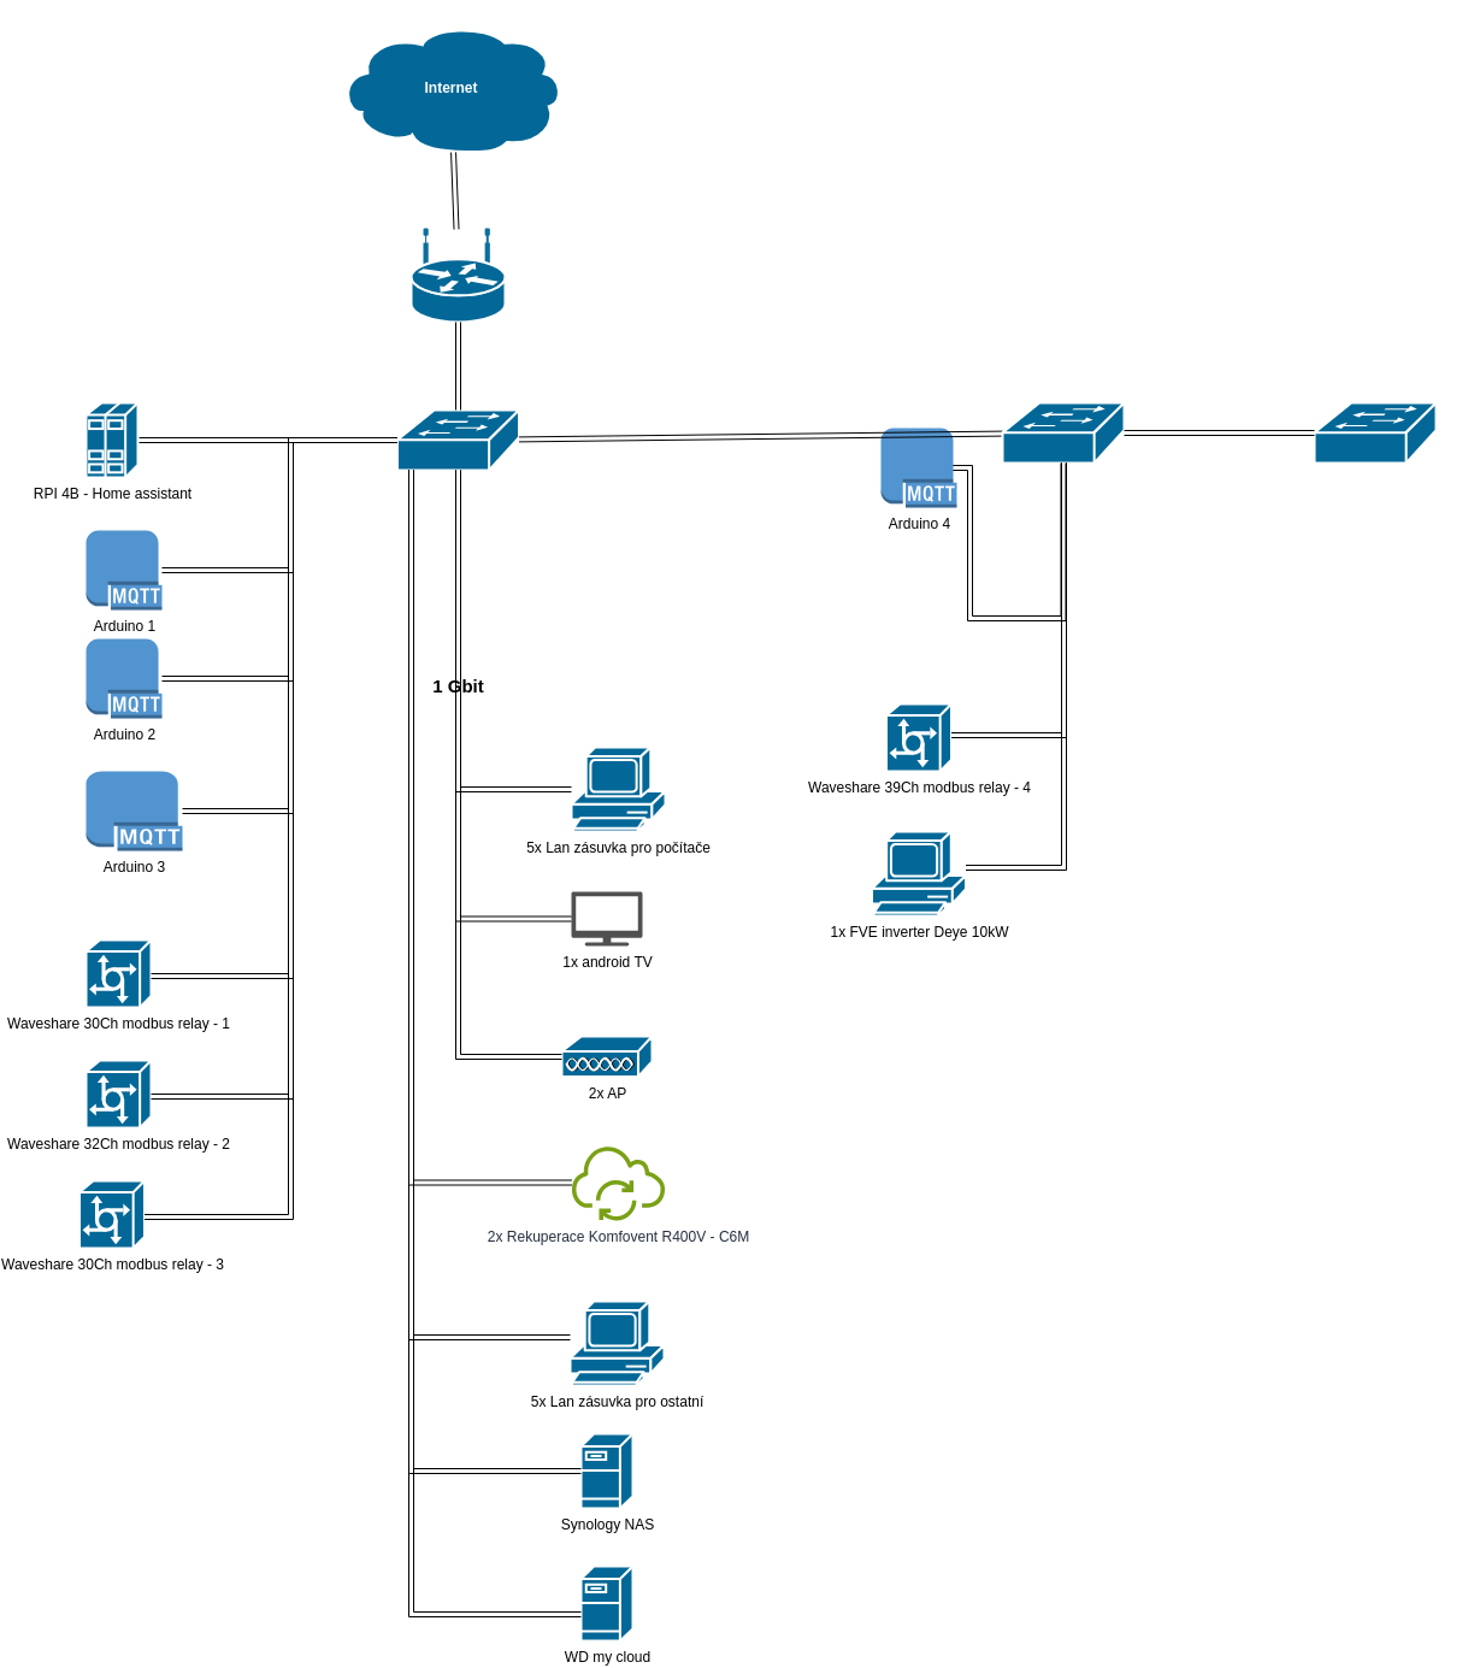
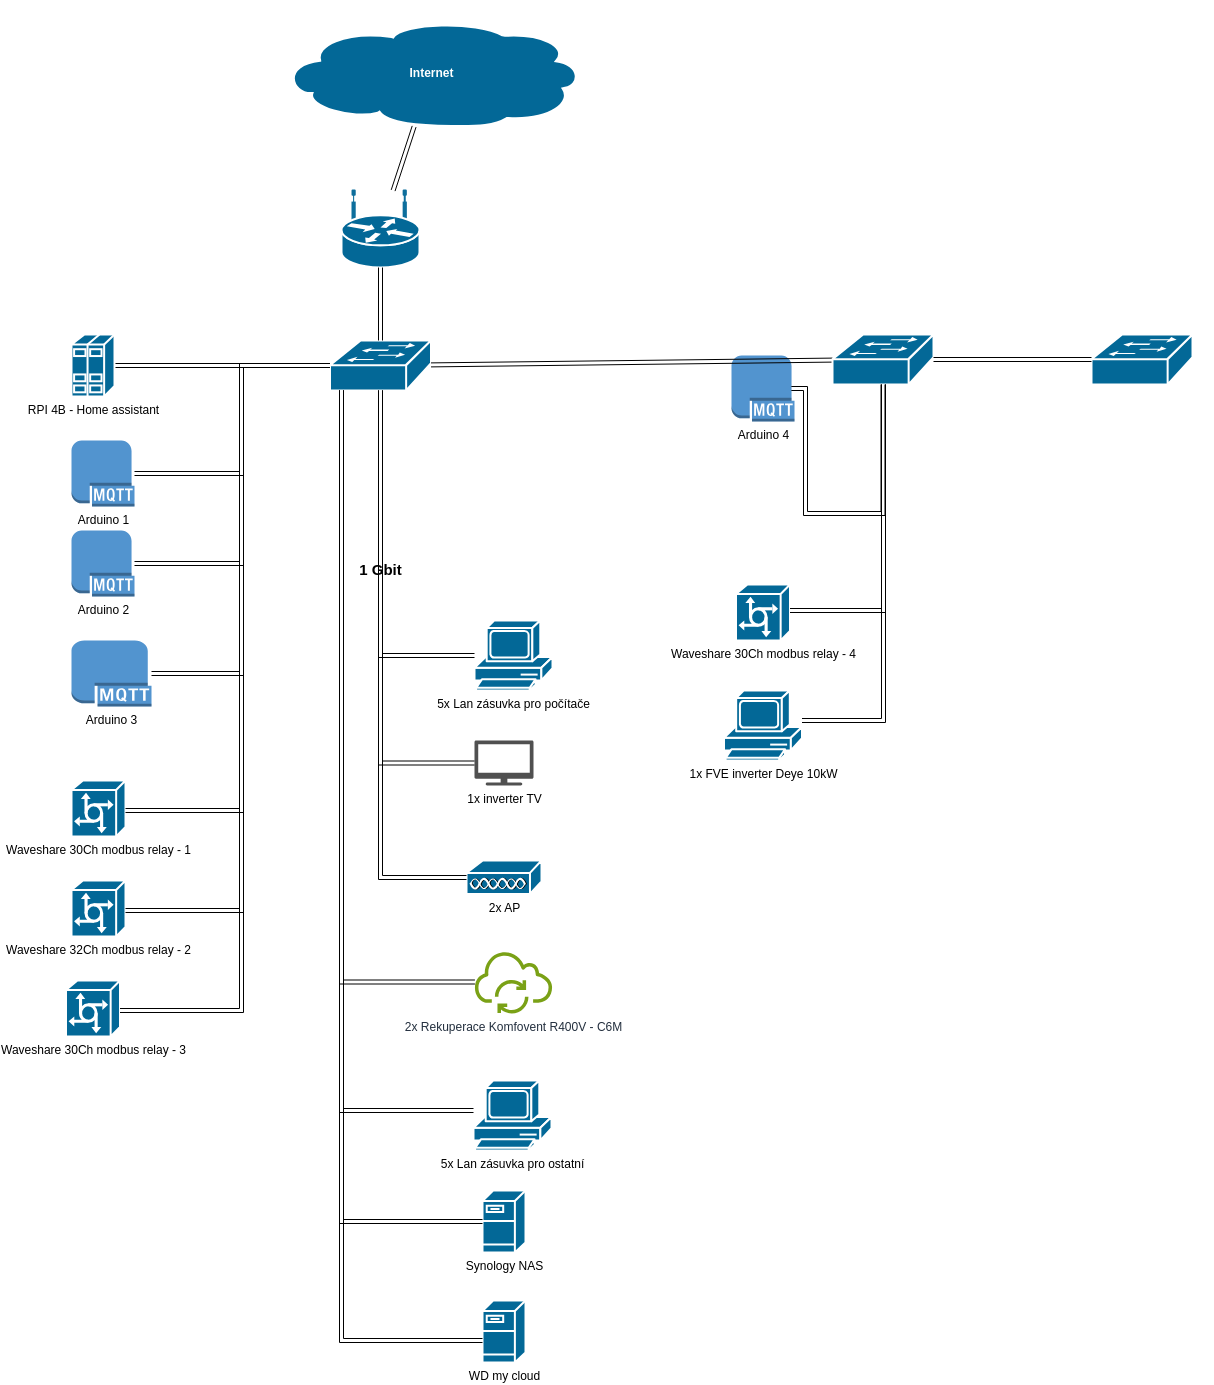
- <mxCell id="2" value="Internet" style="shape=mxgraph.cisco.storage.cloud;sketch=0;html=1;pointerEvents=1;dashed=0;fillColor=#036897;strokeColor=#ffffff;strokeWidth=2;verticalLabelPosition=middle;verticalAlign=middle;align=center;outlineConnect=0;labelPosition=center;fontStyle=1;fontColor=#FFFFFF;" vertex="1" parent="1"><mxGeometry x="236" y="20" width="186" height="106" as="geometry" /></mxCell>
+ <mxCell id="2" value="Internet" style="shape=mxgraph.cisco.storage.cloud;sketch=0;html=1;pointerEvents=1;dashed=0;fillColor=#036897;strokeColor=#ffffff;strokeWidth=2;verticalLabelPosition=middle;verticalAlign=middle;align=center;outlineConnect=0;labelPosition=center;fontStyle=1;fontColor=#FFFFFF;" vertex="1" parent="1"><mxGeometry x="236" y="20" width="300" height="106" as="geometry" /></mxCell>
- <mxCell id="22" value="Waveshare 39Ch modbus relay - 4" style="shape=mxgraph.cisco.servers.communications_server;sketch=0;html=1;pointerEvents=1;dashed=0;fillColor=#036897;strokeColor=#ffffff;strokeWidth=2;verticalLabelPosition=bottom;verticalAlign=top;align=center;outlineConnect=0;" vertex="1" parent="1"><mxGeometry x="690.5" y="584" width="54" height="56" as="geometry" /></mxCell>
+ <mxCell id="22" value="Waveshare 30Ch modbus relay - 4" style="shape=mxgraph.cisco.servers.communications_server;sketch=0;html=1;pointerEvents=1;dashed=0;fillColor=#036897;strokeColor=#ffffff;strokeWidth=2;verticalLabelPosition=bottom;verticalAlign=top;align=center;outlineConnect=0;" vertex="1" parent="1"><mxGeometry x="690.5" y="584" width="54" height="56" as="geometry" /></mxCell>
- <mxCell id="31" value="1x android TV" style="sketch=0;pointerEvents=1;shadow=0;dashed=0;html=1;strokeColor=none;fillColor=#505050;labelPosition=center;verticalLabelPosition=bottom;verticalAlign=top;outlineConnect=0;align=center;shape=mxgraph.office.devices.tv;" vertex="1" parent="1"><mxGeometry x="429" y="740" width="59" height="45" as="geometry" /></mxCell>
+ <mxCell id="31" value="1x inverter TV" style="sketch=0;pointerEvents=1;shadow=0;dashed=0;html=1;strokeColor=none;fillColor=#505050;labelPosition=center;verticalLabelPosition=bottom;verticalAlign=top;outlineConnect=0;align=center;shape=mxgraph.office.devices.tv;" vertex="1" parent="1"><mxGeometry x="429" y="740" width="59" height="45" as="geometry" /></mxCell>
